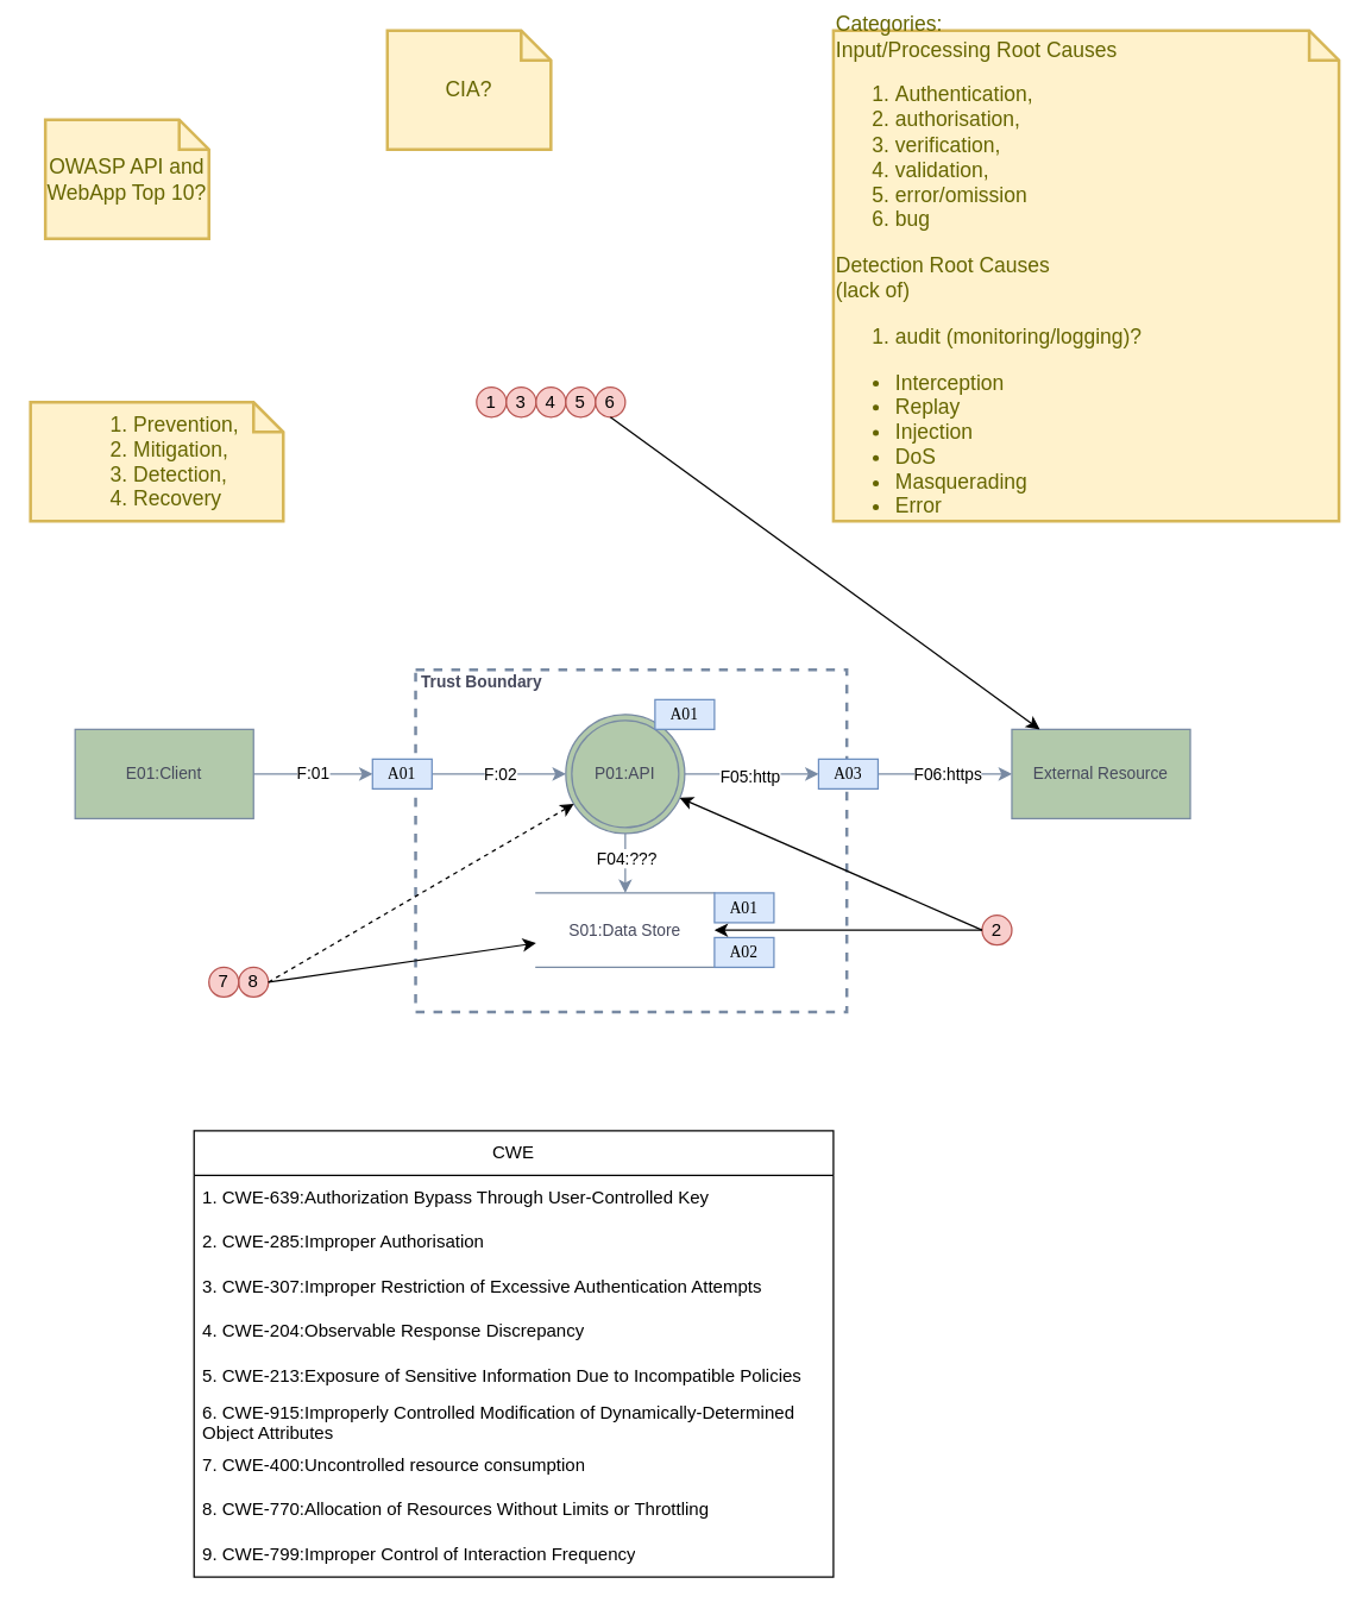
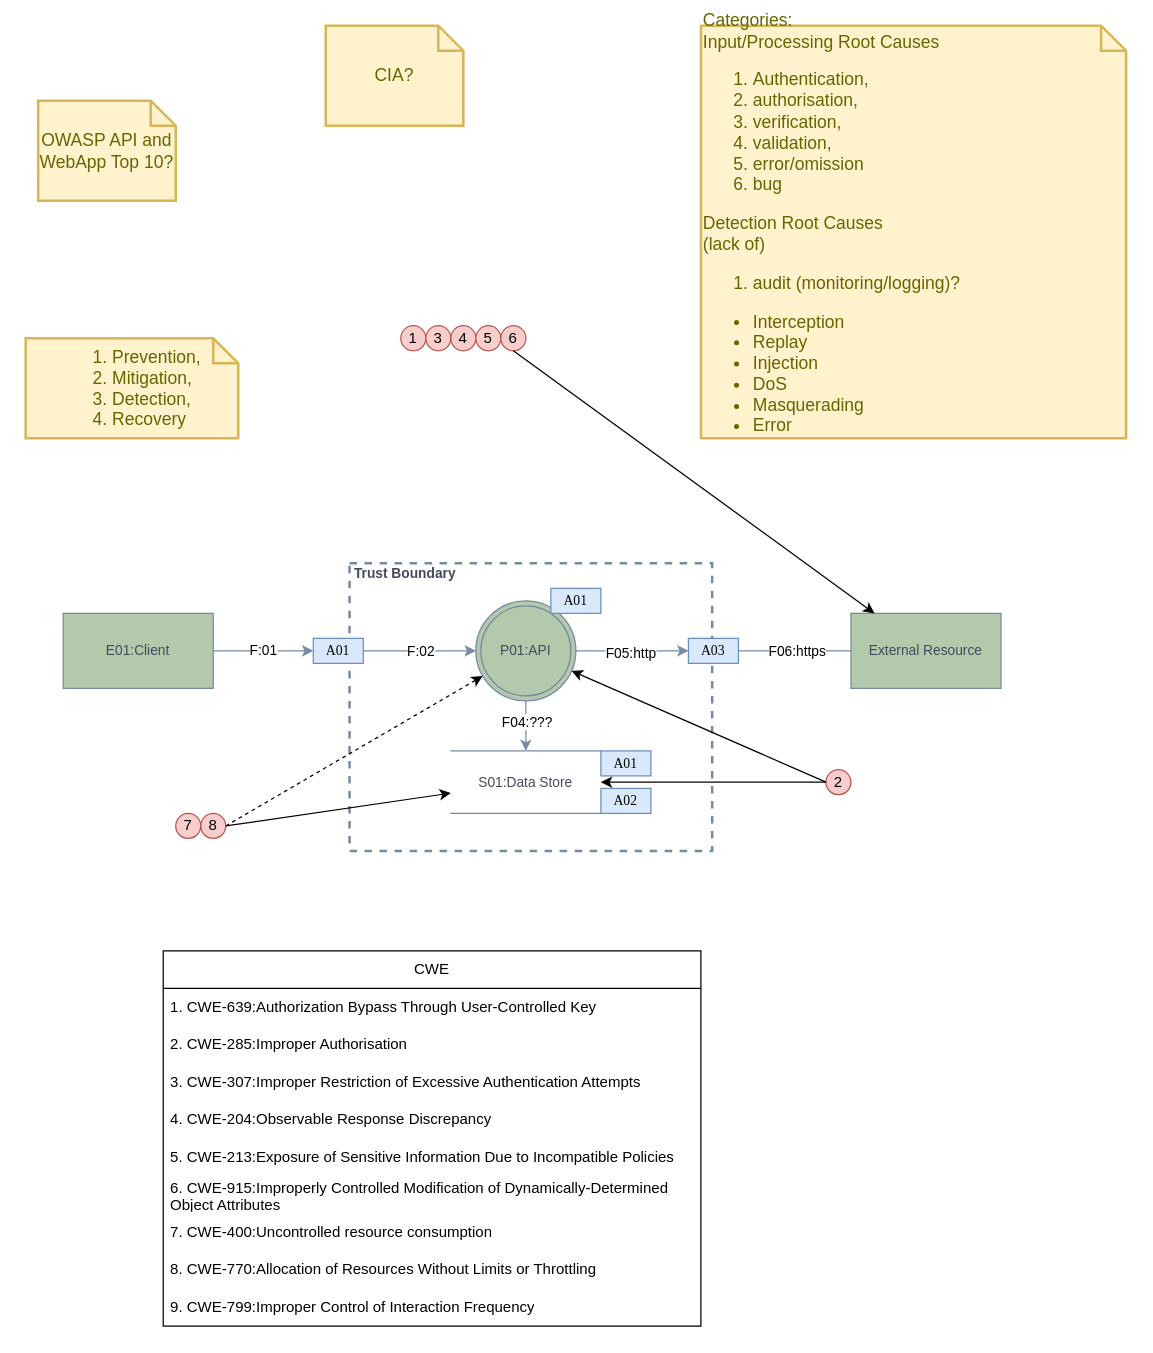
- <mxCell id="6" value="" style="edgeStyle=orthogonalEdgeStyle;rounded=0;orthogonalLoop=1;jettySize=auto;html=1;labelBackgroundColor=none;strokeColor=#788AA3;fontColor=default;fontSize=11;" parent="1" source="20" target="11" edge="1"><mxGeometry relative="1" as="geometry" /></mxCell>
+ <mxCell id="6" value="" style="edgeStyle=orthogonalEdgeStyle;rounded=0;orthogonalLoop=1;jettySize=auto;html=1;labelBackgroundColor=none;strokeColor=#788AA3;fontColor=default;fontSize=11;endArrow=none;" parent="1" source="20" target="11" edge="1"><mxGeometry relative="1" as="geometry" /></mxCell>
